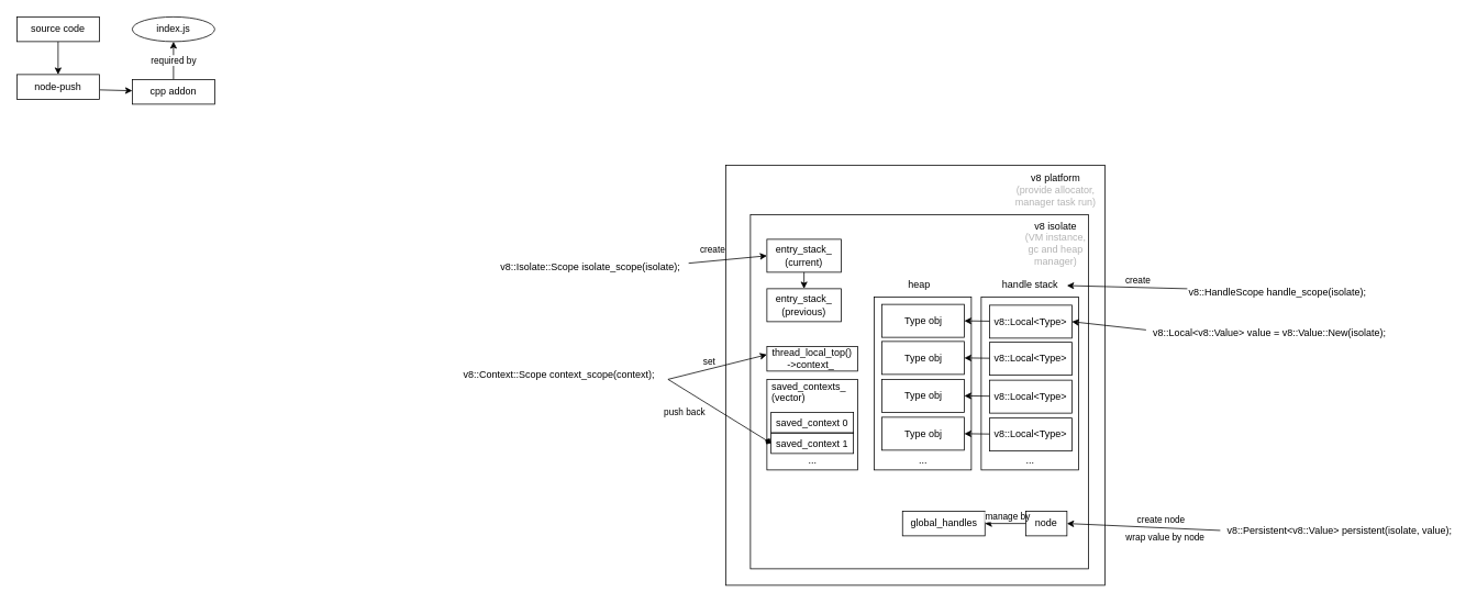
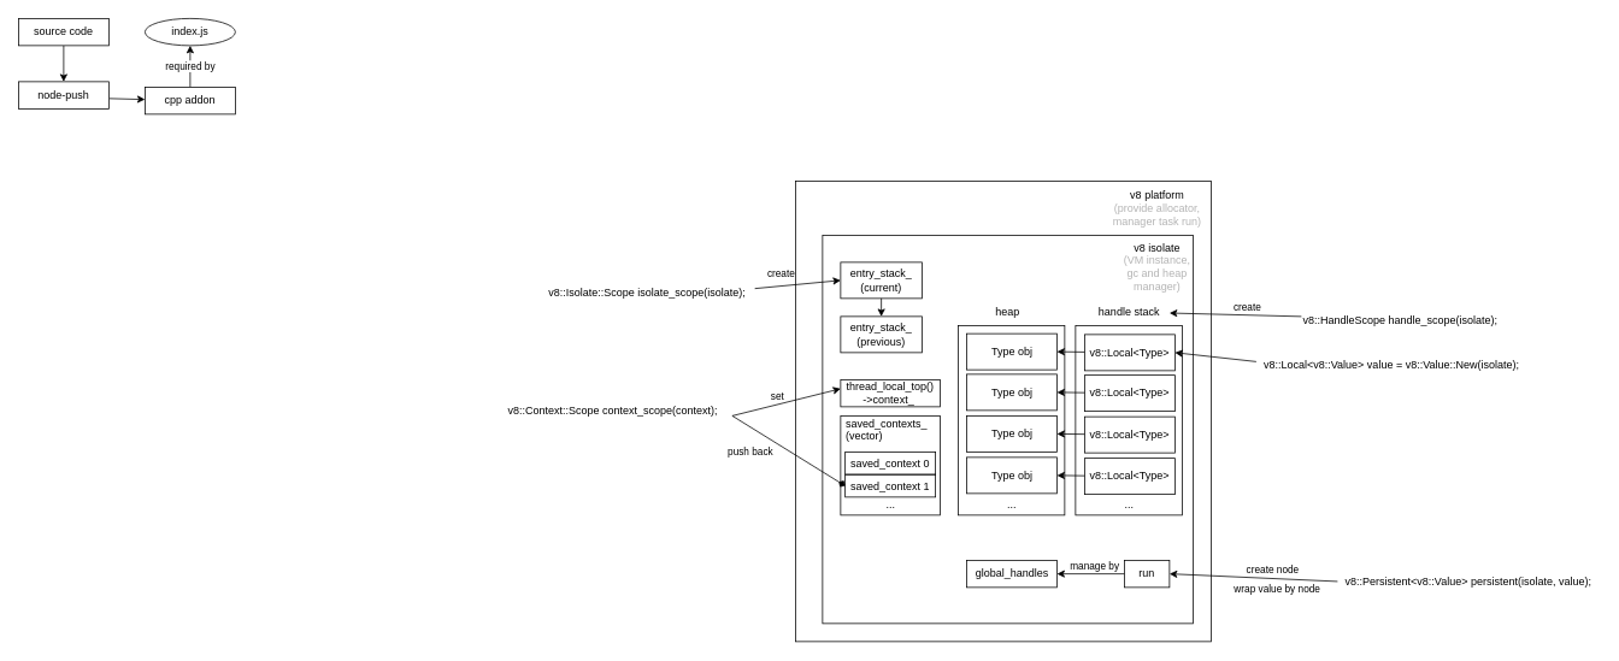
- <mxCell id="43" value="global_handles" style="rounded=0;whiteSpace=wrap;html=1;fontColor=#000000;fillColor=none;" parent="1" vertex="1"><mxGeometry x="1094.5" y="620" width="100" height="30" as="geometry" /></mxCell>
+ <mxCell id="43" value="global_handles" style="rounded=0;whiteSpace=wrap;html=1;fontColor=#000000;fillColor=none;" parent="1" vertex="1"><mxGeometry x="1069.5" y="620" width="100" height="30" as="geometry" /></mxCell>
- <mxCell id="46" value="node" style="rounded=0;whiteSpace=wrap;html=1;fontColor=#000000;fillColor=none;" parent="1" vertex="1"><mxGeometry x="1244" y="620" width="50" height="30" as="geometry" /></mxCell>
+ <mxCell id="46" value="run" style="rounded=0;whiteSpace=wrap;html=1;fontColor=#000000;fillColor=none;" parent="1" vertex="1"><mxGeometry x="1244" y="620" width="50" height="30" as="geometry" /></mxCell>
